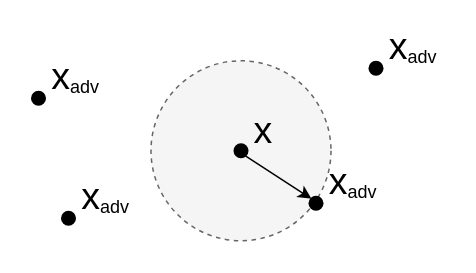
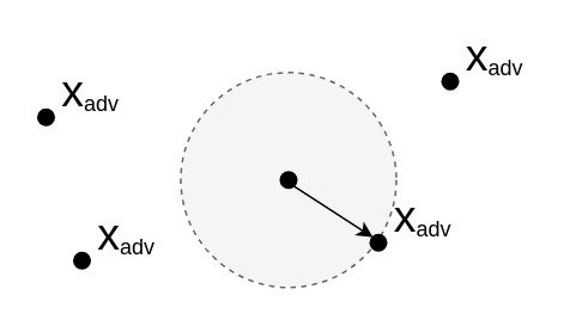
- <mxCell id="5" value="&lt;font size=&quot;1&quot;&gt;&lt;span style=&quot;font-size: 25px&quot;&gt;x&lt;/span&gt;&lt;/font&gt;" style="text;html=1;strokeColor=none;fillColor=none;align=center;verticalAlign=middle;whiteSpace=wrap;rounded=0;strokeWidth=2;" vertex="1" parent="3"><mxGeometry width="40" height="20" as="geometry" /></mxCell>
